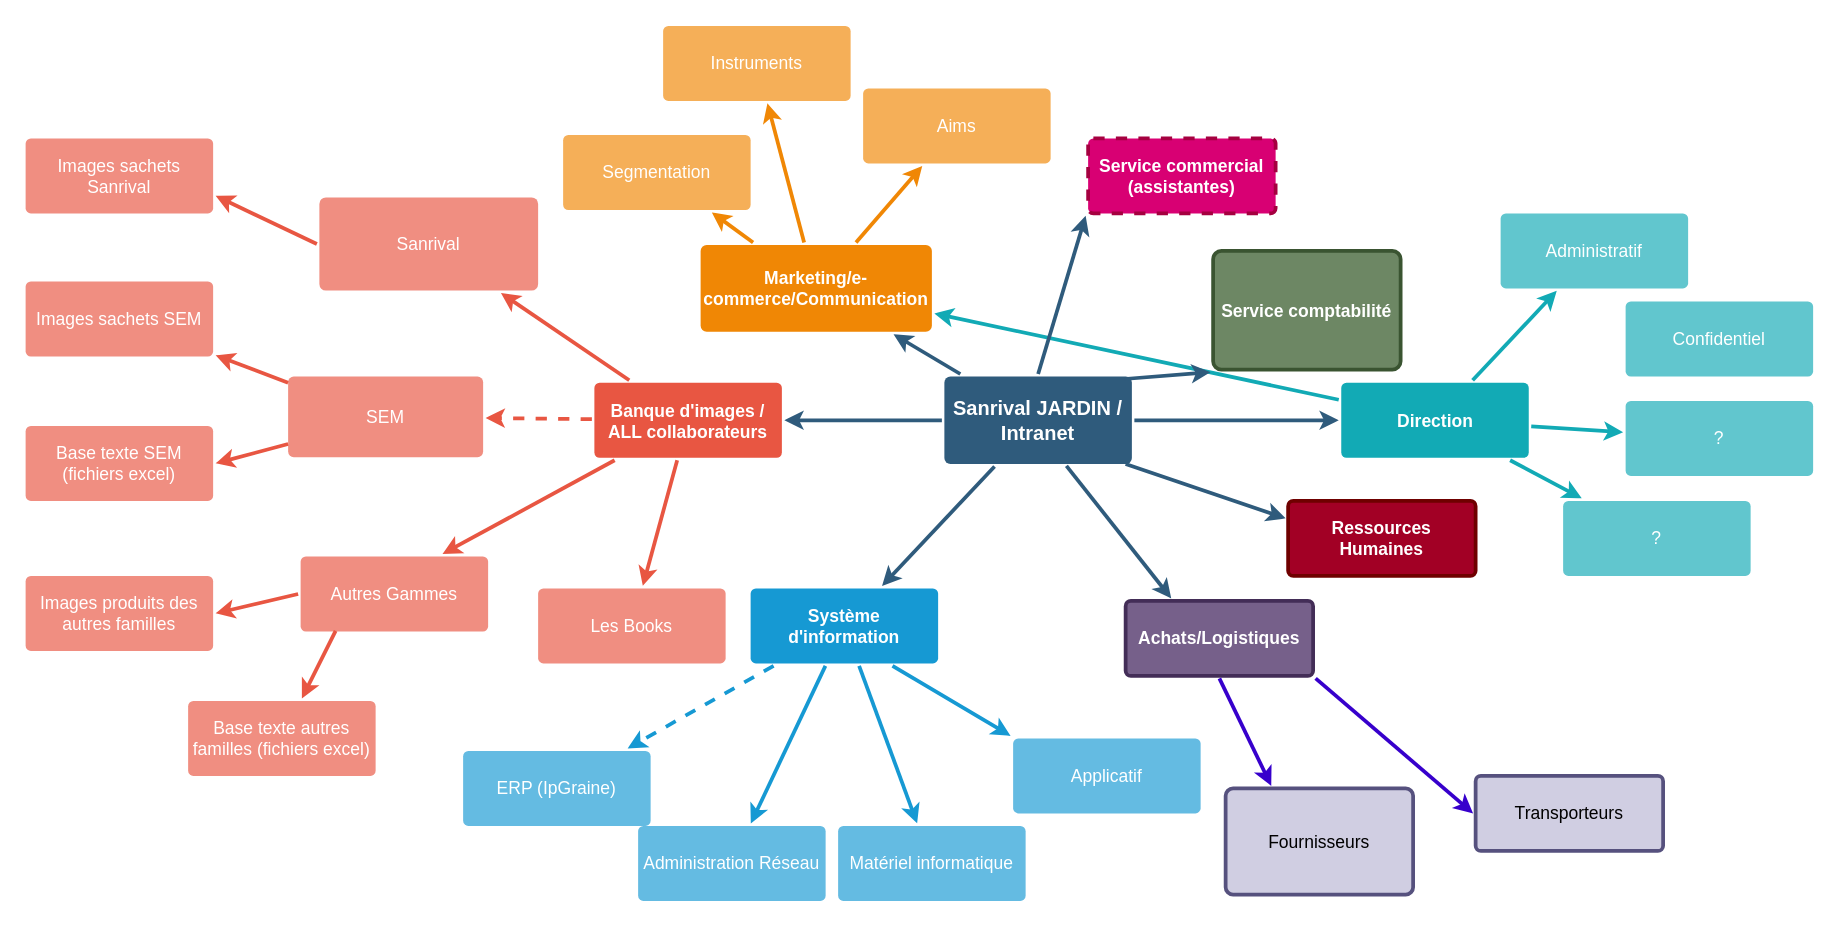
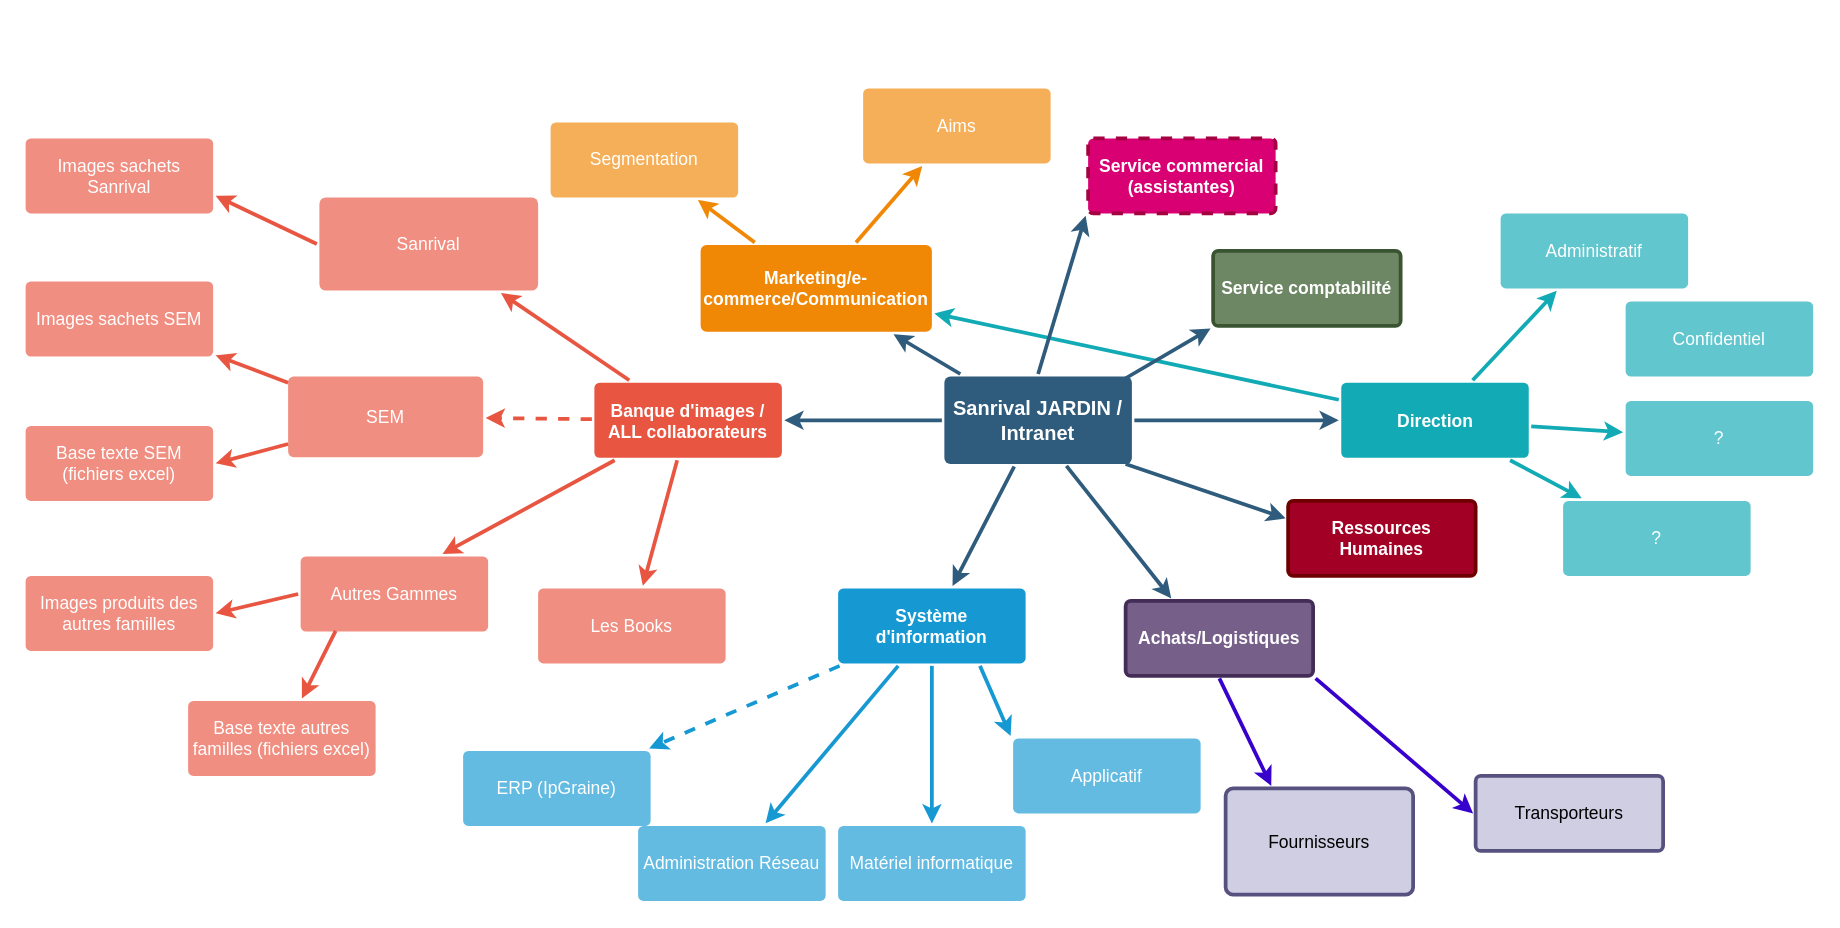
- <mxCell id="24" value="Instruments" style="rounded=1;whiteSpace=wrap;html=1;shadow=0;labelBackgroundColor=none;strokeColor=none;strokeWidth=3;fillColor=#f5af58;fontFamily=Helvetica;fontSize=14;fontColor=#FFFFFF;align=center;spacing=5;arcSize=7;perimeterSpacing=2;" parent="1" vertex="1"><mxGeometry x="530" y="20" width="150" height="60" as="geometry" /></mxCell>
- <mxCell id="26" value="Segmentation" style="rounded=1;whiteSpace=wrap;html=1;shadow=0;labelBackgroundColor=none;strokeColor=none;strokeWidth=3;fillColor=#f5af58;fontFamily=Helvetica;fontSize=14;fontColor=#FFFFFF;align=center;spacing=5;arcSize=7;perimeterSpacing=2;" parent="1" vertex="1"><mxGeometry x="450" y="107.25" width="150" height="60" as="geometry" /></mxCell>
+ <mxCell id="26" value="Segmentation" style="rounded=1;whiteSpace=wrap;html=1;shadow=0;labelBackgroundColor=none;strokeColor=none;strokeWidth=3;fillColor=#f5af58;fontFamily=Helvetica;fontSize=14;fontColor=#FFFFFF;align=center;spacing=5;arcSize=7;perimeterSpacing=2;" parent="1" vertex="1"><mxGeometry x="440" y="97.25" width="150" height="60" as="geometry" /></mxCell>
- <mxCell id="25" value="" style="edgeStyle=none;rounded=0;jumpStyle=none;html=1;shadow=0;labelBackgroundColor=none;startArrow=none;startFill=0;endArrow=classic;endFill=1;jettySize=auto;orthogonalLoop=1;strokeColor=#F08705;strokeWidth=3;fontFamily=Helvetica;fontSize=14;fontColor=#FFFFFF;spacing=5;" parent="1" source="21" target="24" edge="1"><mxGeometry relative="1" as="geometry" /></mxCell>
- <mxCell id="53" value="Service comptabilité" style="rounded=1;whiteSpace=wrap;html=1;shadow=0;labelBackgroundColor=none;strokeColor=#3A5431;strokeWidth=3;fillColor=#6d8764;fontFamily=Helvetica;fontSize=14;fontColor=#ffffff;align=center;spacing=5;fontStyle=1;arcSize=7;perimeterSpacing=2;" vertex="1" parent="1"><mxGeometry x="970" y="200" width="150" height="95" as="geometry" /></mxCell>
+ <mxCell id="53" value="Service comptabilité" style="rounded=1;whiteSpace=wrap;html=1;shadow=0;labelBackgroundColor=none;strokeColor=#3A5431;strokeWidth=3;fillColor=#6d8764;fontFamily=Helvetica;fontSize=14;fontColor=#ffffff;align=center;spacing=5;fontStyle=1;arcSize=7;perimeterSpacing=2;" vertex="1" parent="1"><mxGeometry x="970" y="200" width="150" height="60" as="geometry" /></mxCell>
- <mxCell id="17" value="Système d'information" style="rounded=1;whiteSpace=wrap;html=1;shadow=0;labelBackgroundColor=none;strokeColor=none;strokeWidth=3;fillColor=#1699d3;fontFamily=Helvetica;fontSize=14;fontColor=#FFFFFF;align=center;spacing=5;fontStyle=1;arcSize=7;perimeterSpacing=2;" parent="1" vertex="1"><mxGeometry x="600" y="470" width="150" height="60" as="geometry" /></mxCell>
+ <mxCell id="17" value="Système d'information" style="rounded=1;whiteSpace=wrap;html=1;shadow=0;labelBackgroundColor=none;strokeColor=none;strokeWidth=3;fillColor=#1699d3;fontFamily=Helvetica;fontSize=14;fontColor=#FFFFFF;align=center;spacing=5;fontStyle=1;arcSize=7;perimeterSpacing=2;" parent="1" vertex="1"><mxGeometry x="670" y="470" width="150" height="60" as="geometry" /></mxCell>
